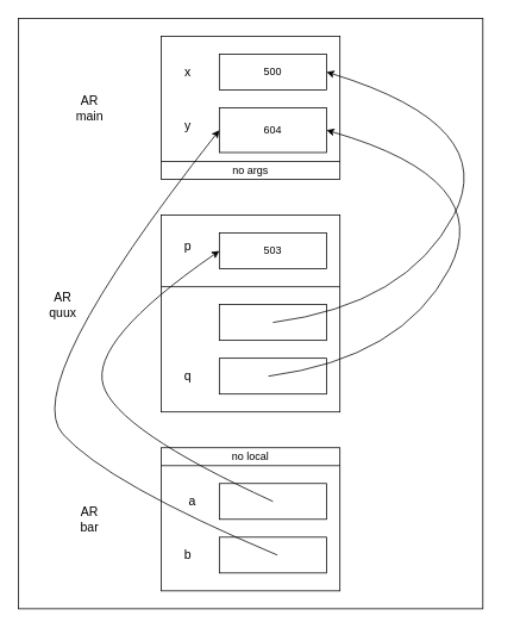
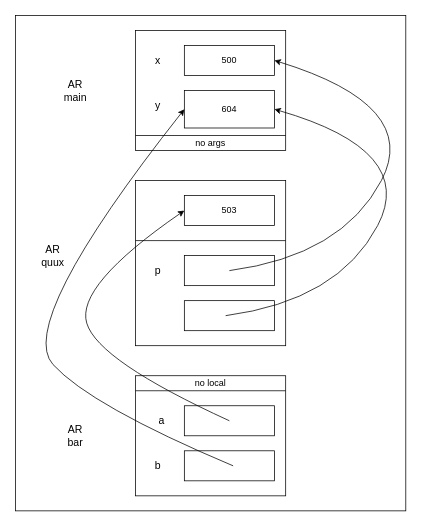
- <mxCell id="18" value="p" style="text;html=1;strokeColor=none;fillColor=none;align=center;verticalAlign=middle;whiteSpace=wrap;rounded=0;fontSize=14;" parent="1" vertex="1"><mxGeometry x="190" y="265" width="40" height="20" as="geometry" /></mxCell>
+ <mxCell id="18" value="p" style="text;html=1;strokeColor=none;fillColor=none;align=center;verticalAlign=middle;whiteSpace=wrap;rounded=0;fontSize=14;" parent="1" vertex="1"><mxGeometry x="190" y="350" width="40" height="20" as="geometry" /></mxCell>
- <mxCell id="19" value="q" style="text;html=1;strokeColor=none;fillColor=none;align=center;verticalAlign=middle;whiteSpace=wrap;rounded=0;fontSize=14;" parent="1" vertex="1"><mxGeometry x="190" y="410" width="40" height="20" as="geometry" /></mxCell>
